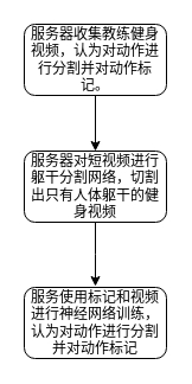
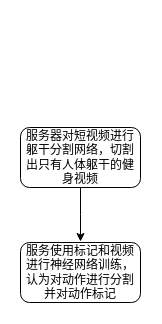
- <mxCell id="3" value="服务器收集教练健身视频，认为对动作进行分割并对动作标记。" style="rounded=1;whiteSpace=wrap;html=1;" vertex="1" parent="1"><mxGeometry x="20" y="20" width="120" height="60" as="geometry" /></mxCell>
- <mxCell id="2" style="edgeStyle=orthogonalEdgeStyle;rounded=0;orthogonalLoop=1;jettySize=auto;html=1;exitX=0.5;exitY=1;exitDx=0;exitDy=0;" edge="1" parent="1" source="3" target="5"><mxGeometry relative="1" as="geometry" /></mxCell>
